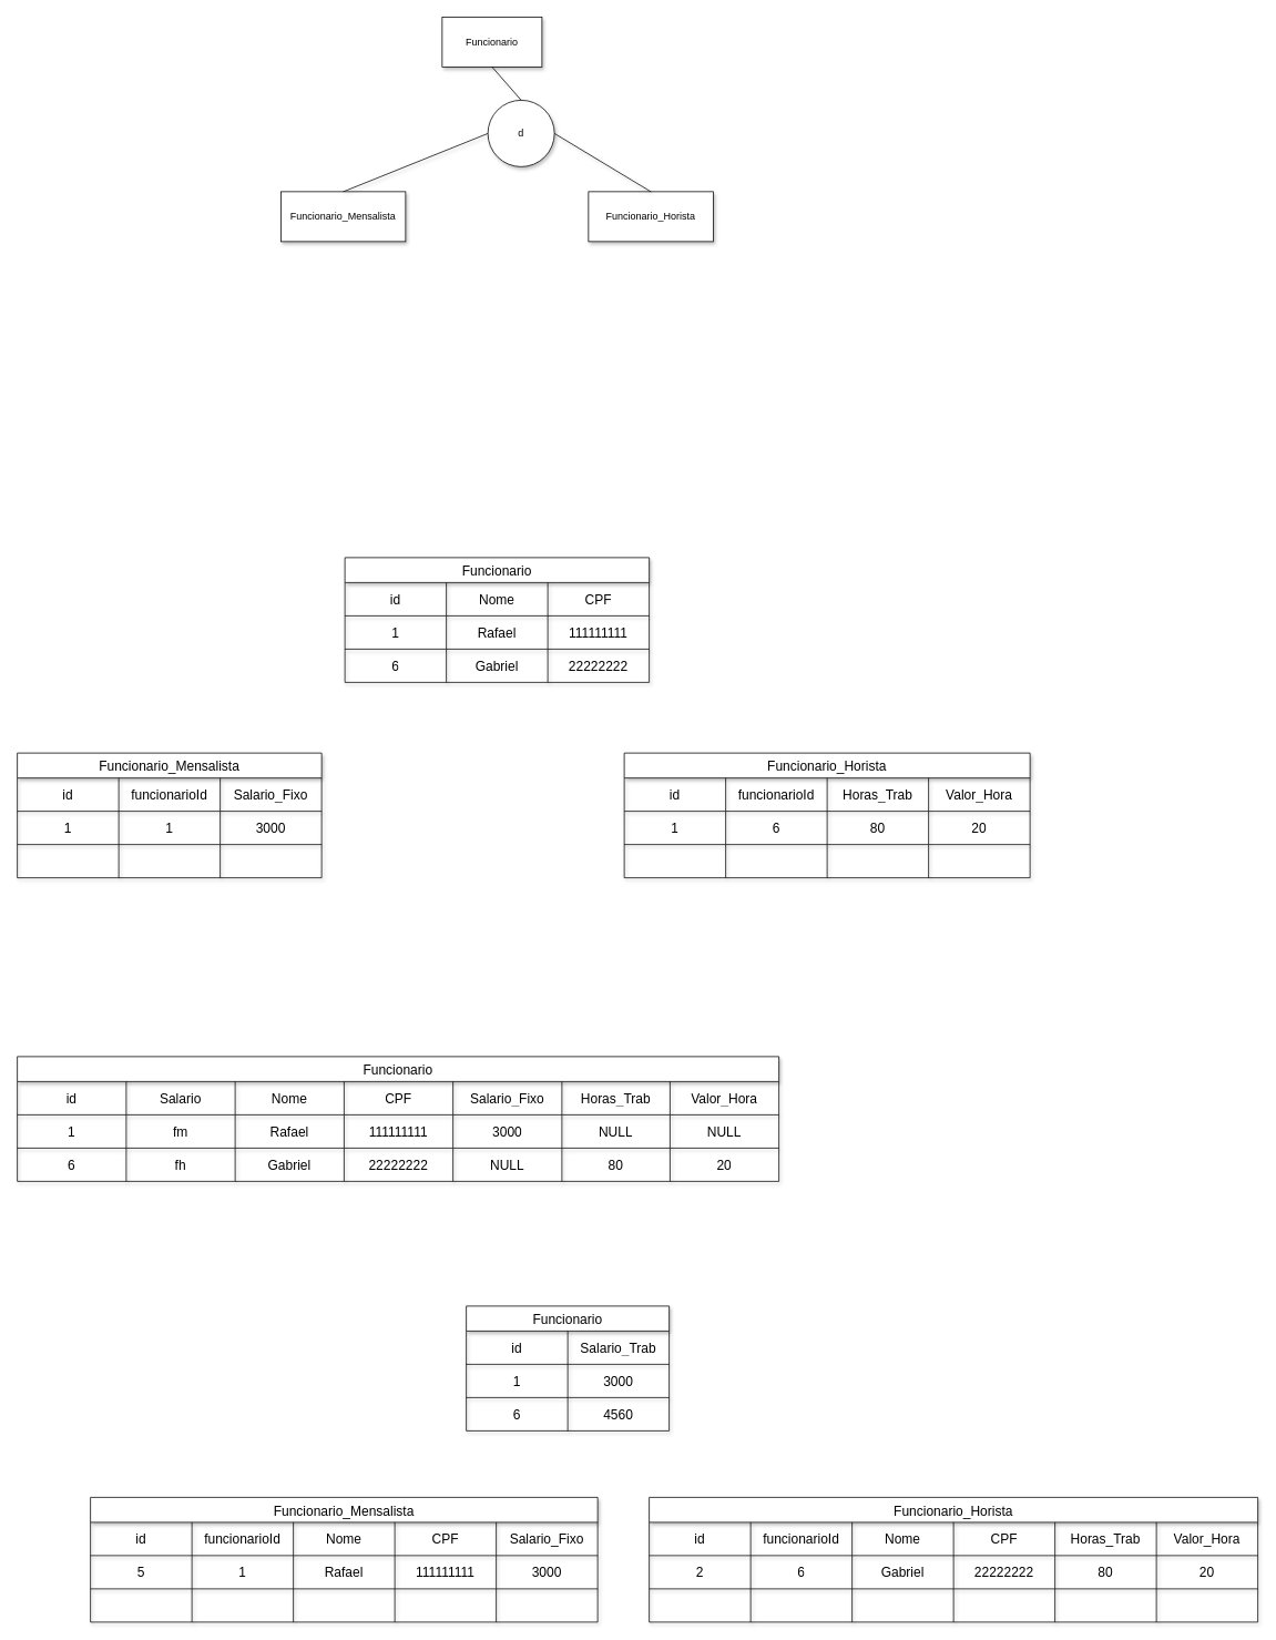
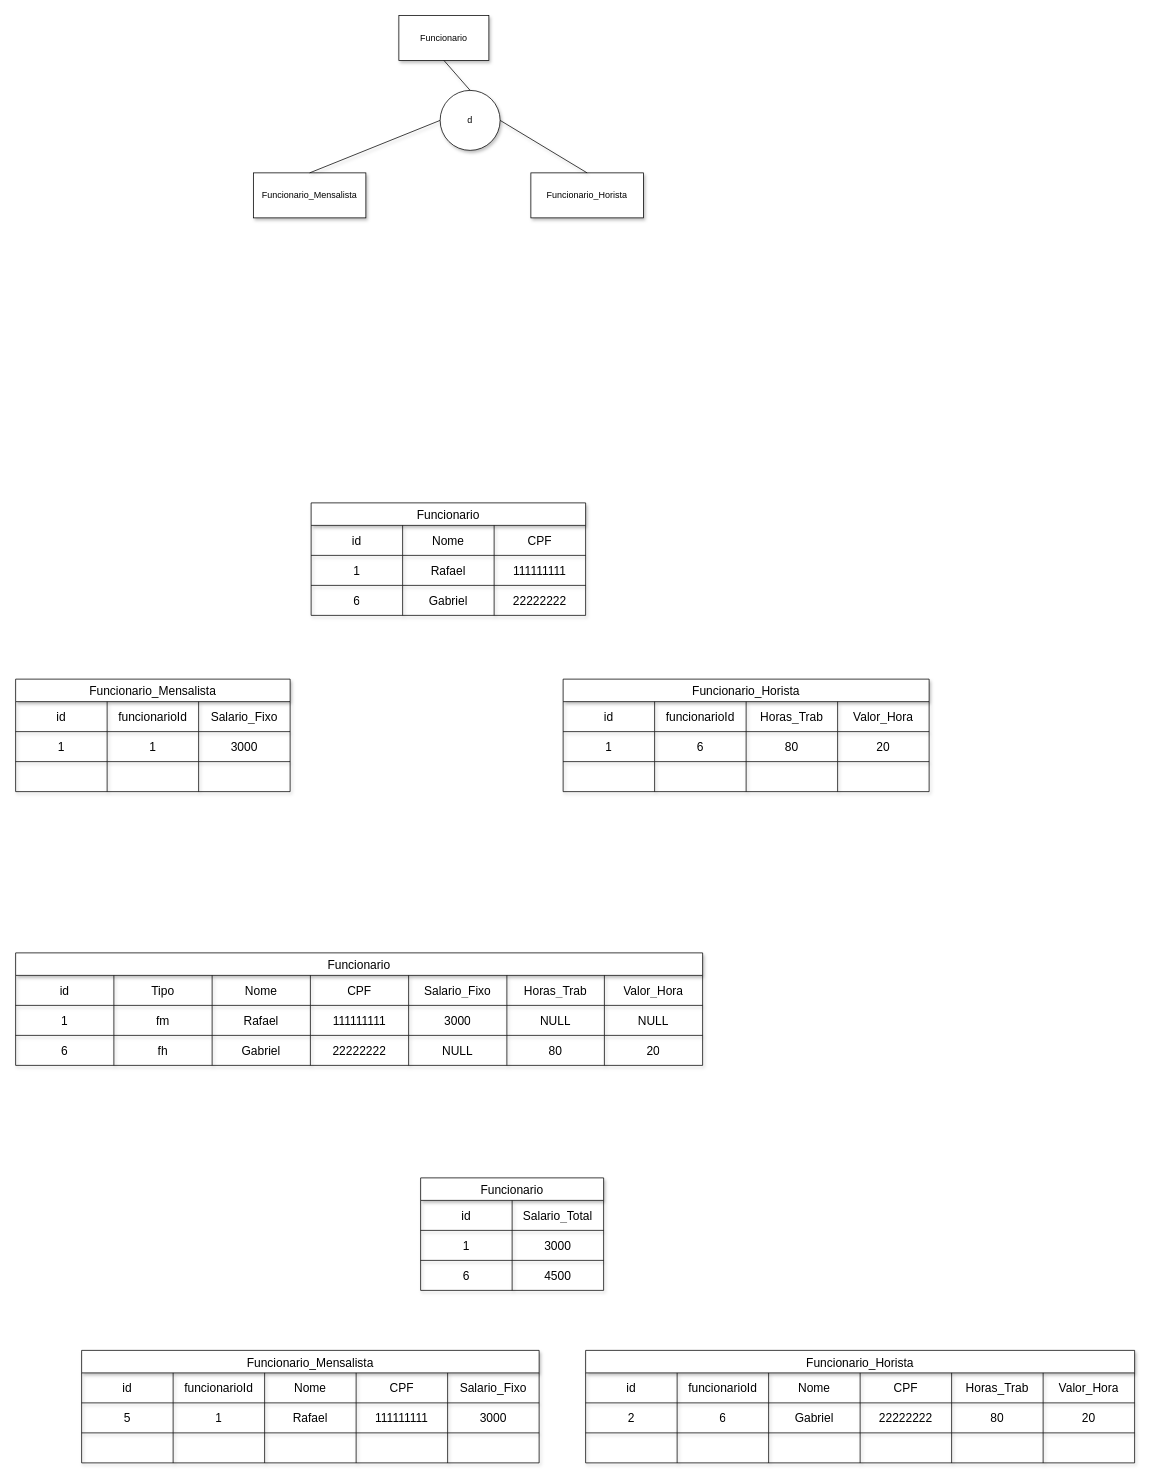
- <mxCell id="54" value="Salario" style="shape=partialRectangle;html=1;whiteSpace=wrap;connectable=0;strokeColor=inherit;overflow=hidden;fillColor=none;top=0;left=0;bottom=0;right=0;pointerEvents=1;fontSize=16;shadow=1;" vertex="1" parent="52"><mxGeometry x="131" width="131" height="40" as="geometry"><mxRectangle width="131" height="40" as="alternateBounds" /></mxGeometry></mxCell>
+ <mxCell id="54" value="Tipo" style="shape=partialRectangle;html=1;whiteSpace=wrap;connectable=0;strokeColor=inherit;overflow=hidden;fillColor=none;top=0;left=0;bottom=0;right=0;pointerEvents=1;fontSize=16;shadow=1;" vertex="1" parent="52"><mxGeometry x="131" width="131" height="40" as="geometry"><mxRectangle width="131" height="40" as="alternateBounds" /></mxGeometry></mxCell>
- <mxCell id="79" value="Salario_Trab" style="shape=partialRectangle;html=1;whiteSpace=wrap;connectable=0;strokeColor=inherit;overflow=hidden;fillColor=none;top=0;left=0;bottom=0;right=0;pointerEvents=1;fontSize=16;shadow=1;" vertex="1" parent="77"><mxGeometry x="122" width="122" height="40" as="geometry"><mxRectangle width="122" height="40" as="alternateBounds" /></mxGeometry></mxCell>
+ <mxCell id="79" value="Salario_Total" style="shape=partialRectangle;html=1;whiteSpace=wrap;connectable=0;strokeColor=inherit;overflow=hidden;fillColor=none;top=0;left=0;bottom=0;right=0;pointerEvents=1;fontSize=16;shadow=1;" vertex="1" parent="77"><mxGeometry x="122" width="122" height="40" as="geometry"><mxRectangle width="122" height="40" as="alternateBounds" /></mxGeometry></mxCell>
- <mxCell id="85" value="4560" style="shape=partialRectangle;html=1;whiteSpace=wrap;connectable=0;strokeColor=inherit;overflow=hidden;fillColor=none;top=0;left=0;bottom=0;right=0;pointerEvents=1;fontSize=16;shadow=1;" vertex="1" parent="83"><mxGeometry x="122" width="122" height="40" as="geometry"><mxRectangle width="122" height="40" as="alternateBounds" /></mxGeometry></mxCell>
+ <mxCell id="85" value="4500" style="shape=partialRectangle;html=1;whiteSpace=wrap;connectable=0;strokeColor=inherit;overflow=hidden;fillColor=none;top=0;left=0;bottom=0;right=0;pointerEvents=1;fontSize=16;shadow=1;" vertex="1" parent="83"><mxGeometry x="122" width="122" height="40" as="geometry"><mxRectangle width="122" height="40" as="alternateBounds" /></mxGeometry></mxCell>
